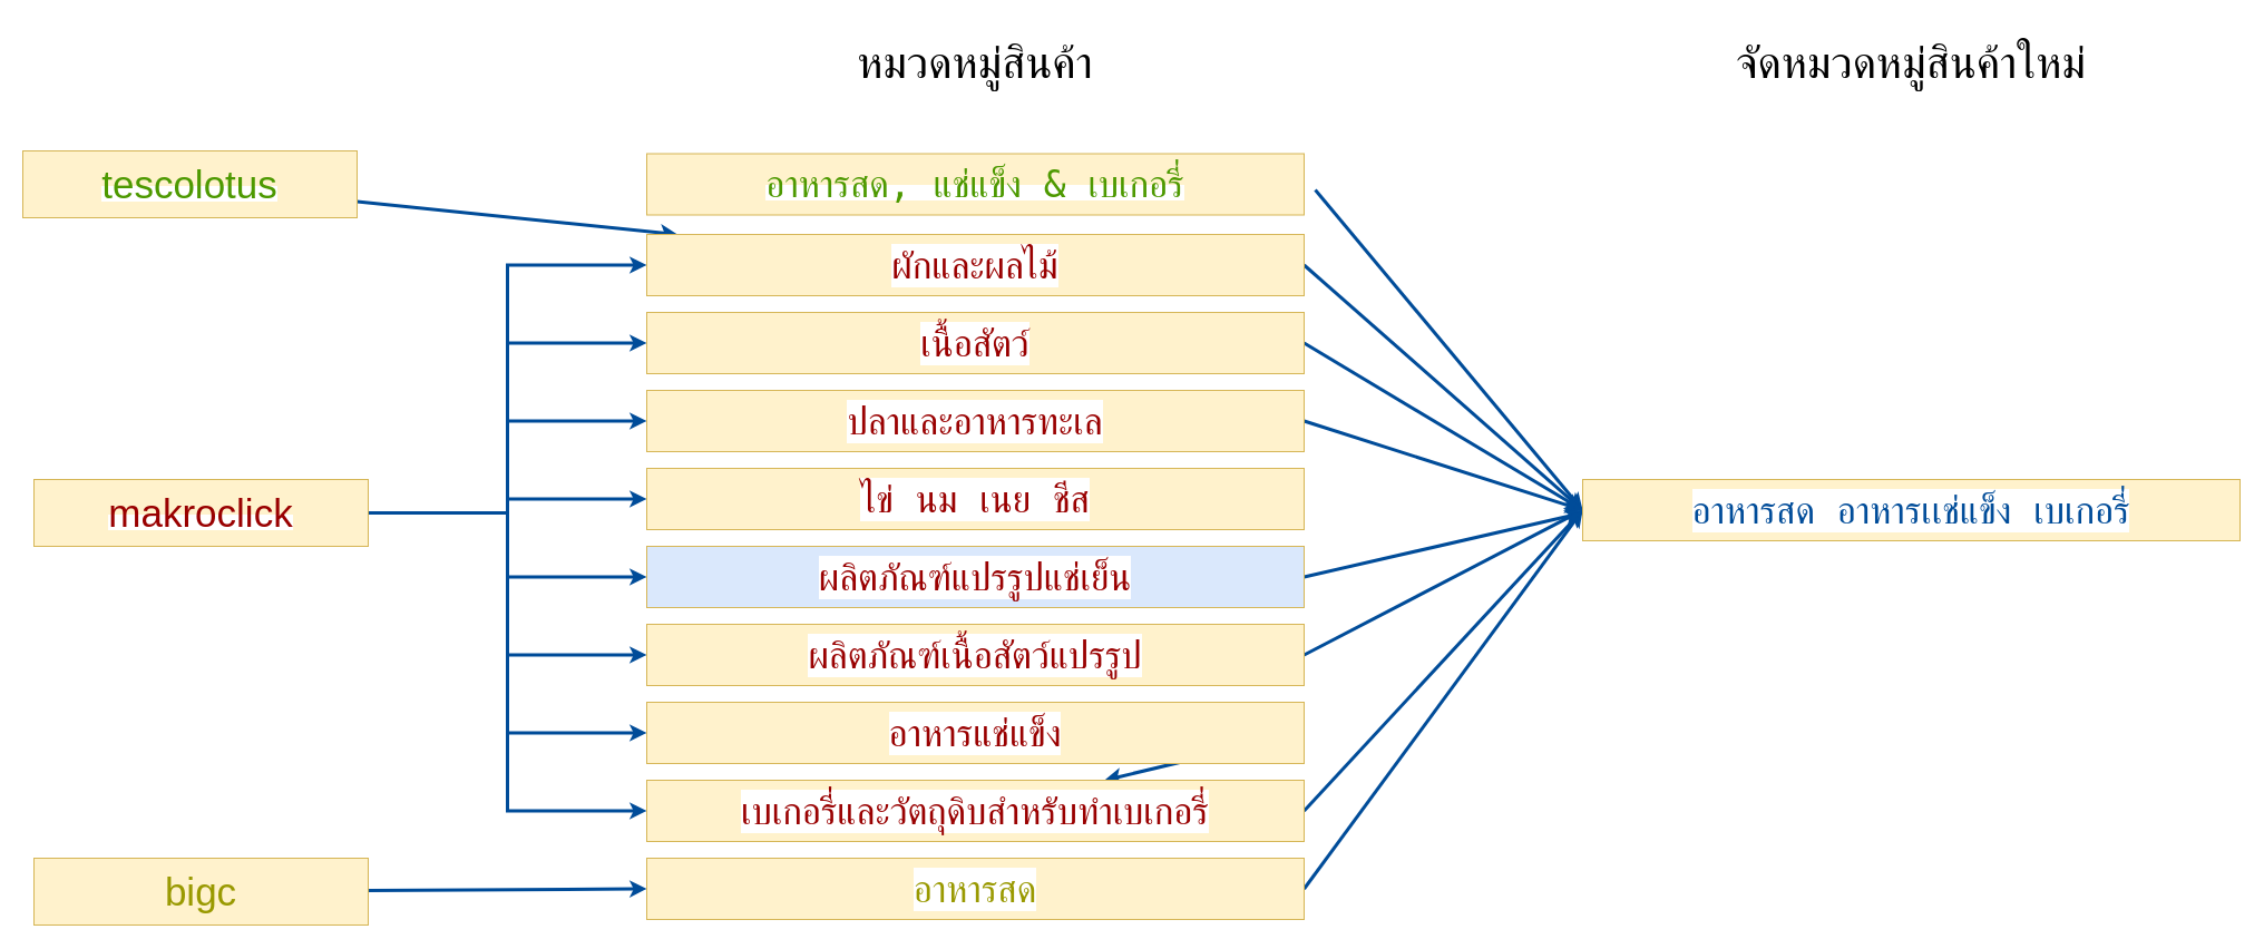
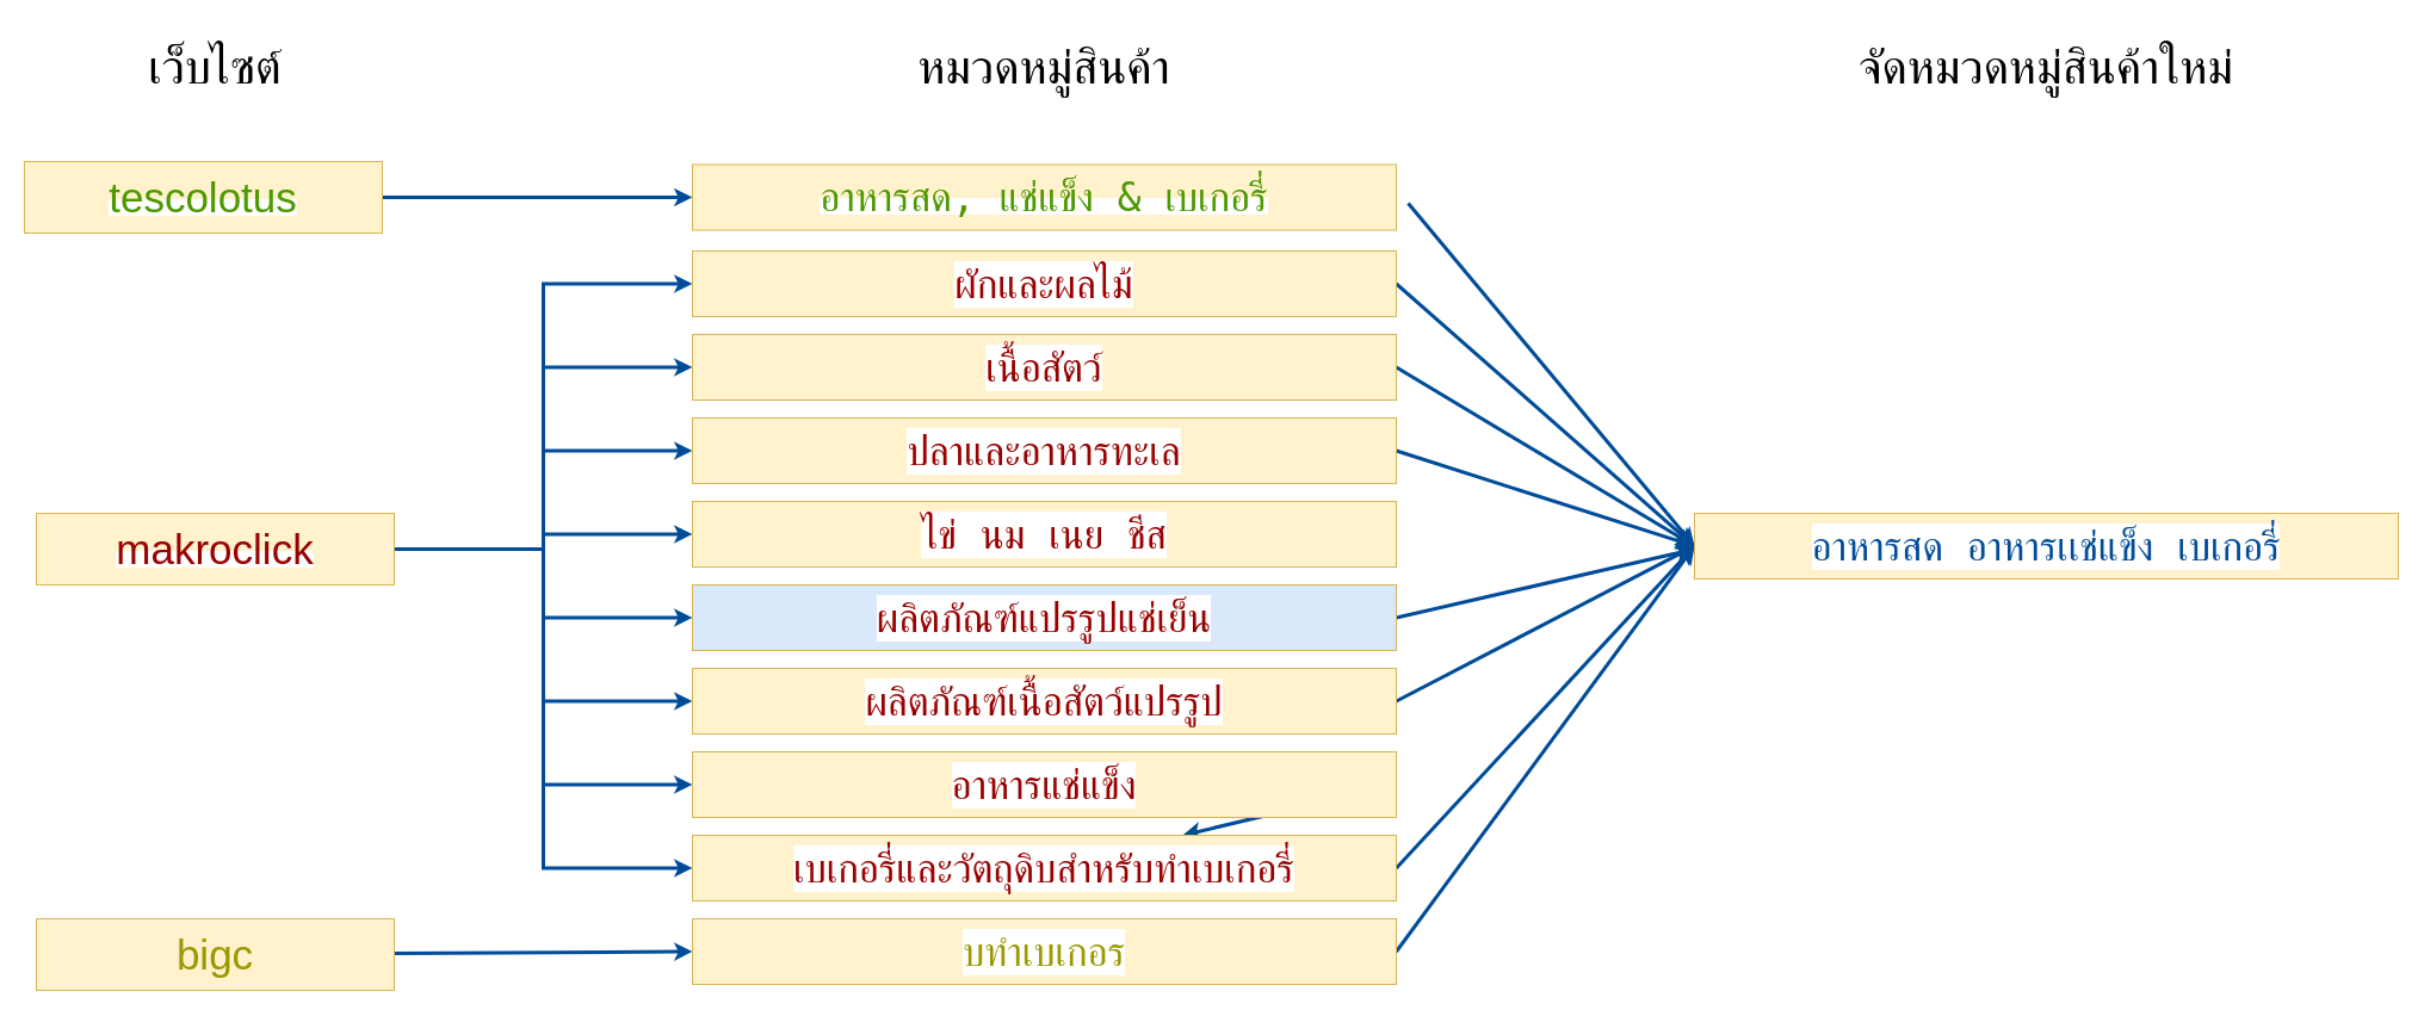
+ <mxCell id="35" value="&lt;font style=&quot;font-size: 40px&quot;&gt;เว็บไซต์&lt;/font&gt;" style="text;html=1;strokeColor=none;fillColor=none;align=center;verticalAlign=middle;whiteSpace=wrap;rounded=0;" vertex="1" parent="1"><mxGeometry x="65" y="20" width="230" height="70" as="geometry" /></mxCell>
- <mxCell id="2" style="edgeStyle=none;rounded=0;orthogonalLoop=1;jettySize=auto;html=1;strokeWidth=3;strokeColor=#004C99;" edge="1" parent="1" source="3" target="18"><mxGeometry relative="1" as="geometry" /></mxCell>
+ <mxCell id="2" style="edgeStyle=none;rounded=0;orthogonalLoop=1;jettySize=auto;html=1;entryX=0;entryY=0.5;entryDx=0;entryDy=0;strokeWidth=3;strokeColor=#004C99;" edge="1" parent="1" source="3" target="5"><mxGeometry relative="1" as="geometry" /></mxCell>
- <mxCell id="33" value="&lt;div style=&quot;text-align: left&quot;&gt;&lt;font face=&quot;dejavu sans mono, monospace&quot; color=&quot;#999900&quot;&gt;&lt;span style=&quot;font-size: 33px ; background-color: rgb(255 , 255 , 255)&quot;&gt;อาหารสด&lt;/span&gt;&lt;/font&gt;&lt;/div&gt;" style="rounded=0;whiteSpace=wrap;html=1;strokeColor=#d6b656;fillColor=#fff2cc;" vertex="1" parent="1"><mxGeometry x="580" y="770" width="590" height="55" as="geometry" /></mxCell>
+ <mxCell id="33" value="&lt;div style=&quot;text-align: left&quot;&gt;&lt;font face=&quot;dejavu sans mono, monospace&quot; color=&quot;#999900&quot;&gt;&lt;span style=&quot;font-size: 33px ; background-color: rgb(255 , 255 , 255)&quot;&gt;บทำเบเกอร&lt;/span&gt;&lt;/font&gt;&lt;/div&gt;" style="rounded=0;whiteSpace=wrap;html=1;strokeColor=#d6b656;fillColor=#fff2cc;" vertex="1" parent="1"><mxGeometry x="580" y="770" width="590" height="55" as="geometry" /></mxCell>
